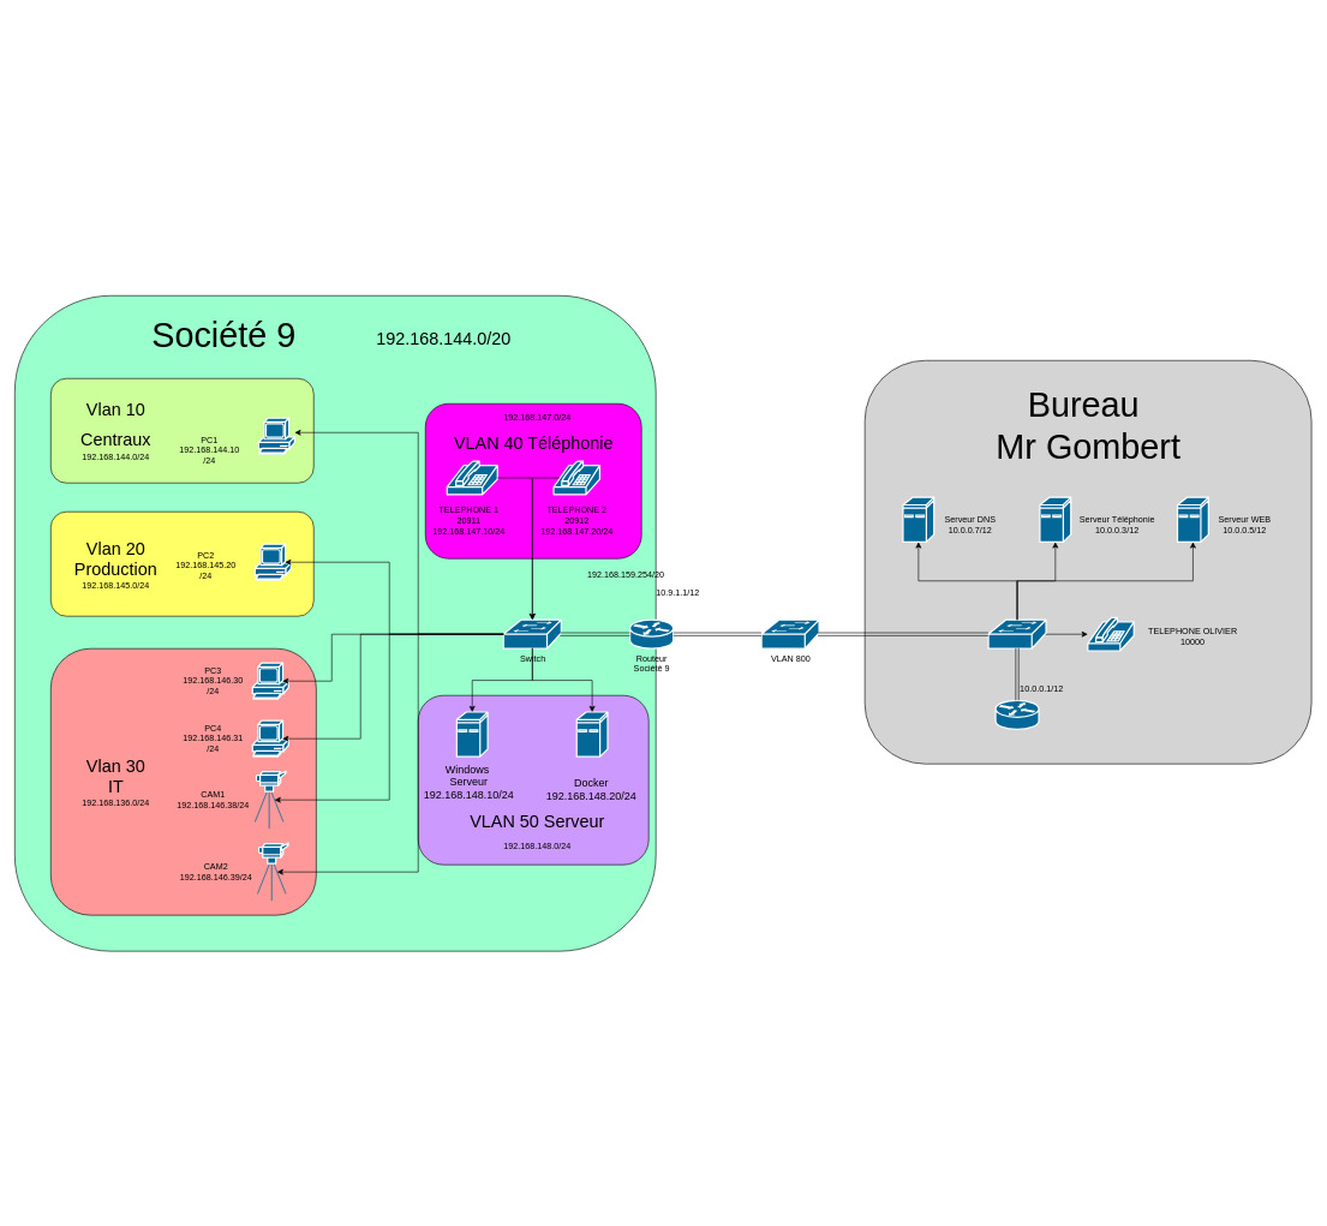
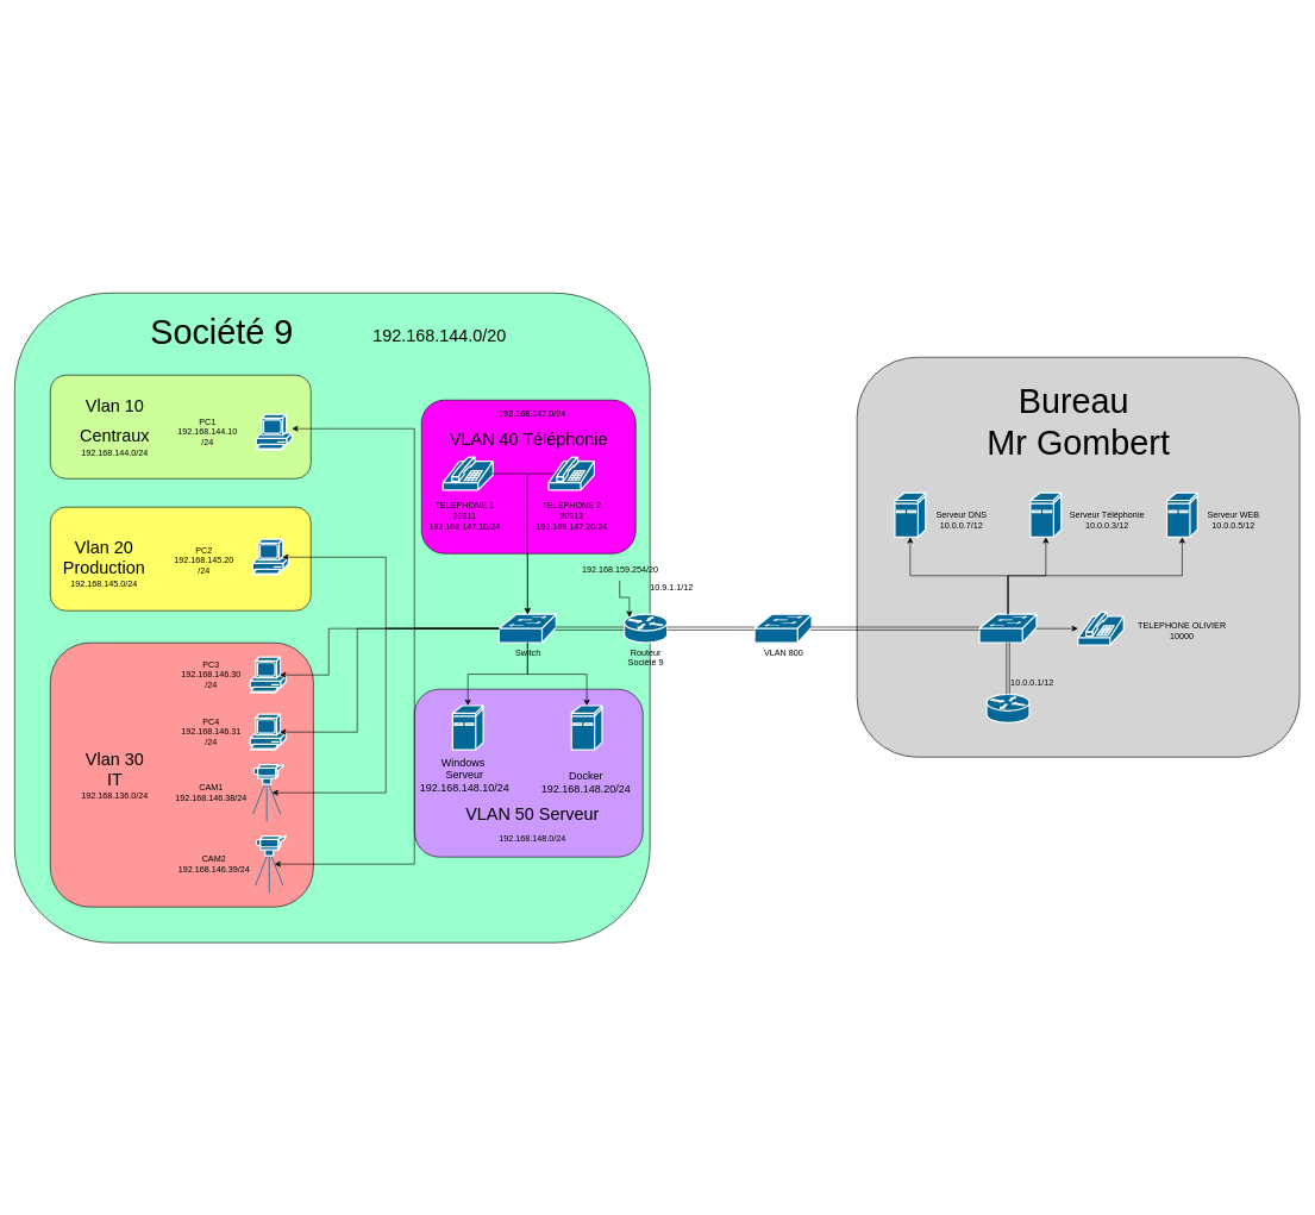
- <mxCell id="25" value="&lt;div&gt;PC1&lt;/div&gt;&lt;div&gt;192.168.144.10&lt;/div&gt;/24" style="text;html=1;align=center;verticalAlign=middle;resizable=0;points=[];autosize=1;strokeColor=none;fillColor=none;" parent="1" vertex="1"><mxGeometry x="235" y="595" width="110" height="60" as="geometry" /></mxCell>
+ <mxCell id="25" value="&lt;div&gt;PC1&lt;/div&gt;&lt;div&gt;192.168.144.10&lt;/div&gt;/24" style="text;html=1;align=center;verticalAlign=middle;resizable=0;points=[];autosize=1;strokeColor=none;fillColor=none;" parent="1" vertex="1"><mxGeometry x="235" y="575" width="110" height="60" as="geometry" /></mxCell>
- <mxCell id="54" value="&lt;div&gt;&lt;font style=&quot;font-size: 24px;&quot;&gt;Vlan 20&lt;/font&gt;&lt;/div&gt;&lt;div&gt;&lt;font style=&quot;font-size: 24px;&quot;&gt;Production&lt;/font&gt;&lt;/div&gt;&lt;div&gt;&lt;font style=&quot;font-size: 12px;&quot;&gt;&lt;font&gt;192.168.145.0/24&lt;/font&gt;&lt;/font&gt;&lt;/div&gt;" style="text;html=1;align=center;verticalAlign=middle;resizable=0;points=[];autosize=1;strokeColor=none;fillColor=none;" parent="1" vertex="1"><mxGeometry x="90" y="737.5" width="140" height="90" as="geometry" /></mxCell>
+ <mxCell id="54" value="&lt;div&gt;&lt;font style=&quot;font-size: 24px;&quot;&gt;Vlan 20&lt;/font&gt;&lt;/div&gt;&lt;div&gt;&lt;font style=&quot;font-size: 24px;&quot;&gt;Production&lt;/font&gt;&lt;/div&gt;&lt;div&gt;&lt;font style=&quot;font-size: 12px;&quot;&gt;&lt;font&gt;192.168.145.0/24&lt;/font&gt;&lt;/font&gt;&lt;/div&gt;" style="text;html=1;align=center;verticalAlign=middle;resizable=0;points=[];autosize=1;strokeColor=none;fillColor=none;" parent="1" vertex="1"><mxGeometry x="75" y="742.5" width="140" height="90" as="geometry" /></mxCell>
+ <mxCell id="66" style="edgeStyle=orthogonalEdgeStyle;rounded=0;orthogonalLoop=1;jettySize=auto;html=1;entryX=0.12;entryY=0.1;entryDx=0;entryDy=0;entryPerimeter=0;" parent="1" source="65" target="19" edge="1"><mxGeometry relative="1" as="geometry" /></mxCell>
